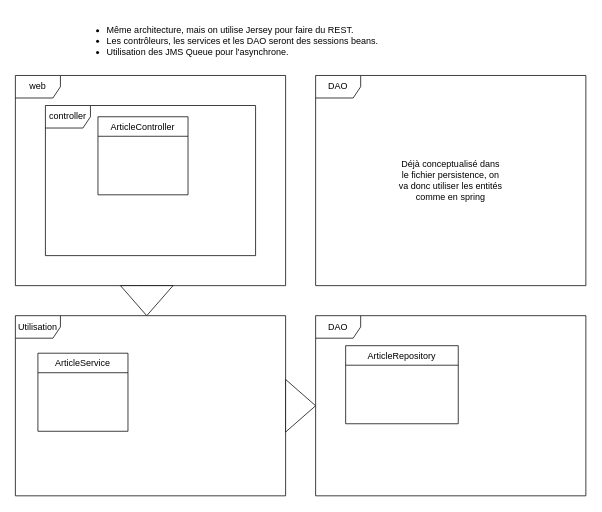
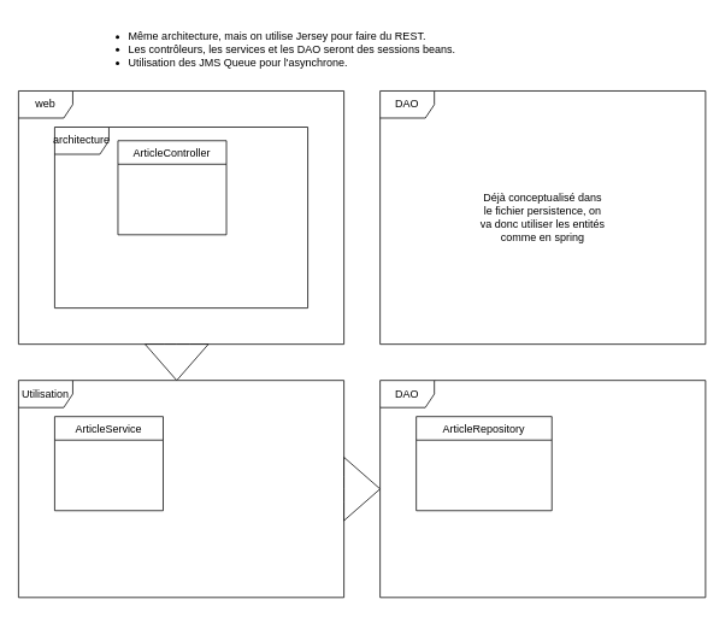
- <mxCell id="3" value="controller" style="shape=umlFrame;whiteSpace=wrap;html=1;" parent="1" vertex="1"><mxGeometry x="60" y="140" width="280" height="200" as="geometry" /></mxCell>
+ <mxCell id="3" value="architecture" style="shape=umlFrame;whiteSpace=wrap;html=1;" parent="1" vertex="1"><mxGeometry x="60" y="140" width="280" height="200" as="geometry" /></mxCell>
- <mxCell id="9" value="ArticleService" style="swimlane;fontStyle=0;childLayout=stackLayout;horizontal=1;startSize=26;fillColor=none;horizontalStack=0;resizeParent=1;resizeParentMax=0;resizeLast=0;collapsible=1;marginBottom=0;" parent="1" vertex="1"><mxGeometry x="50" y="470" width="120" height="104" as="geometry" /></mxCell>
+ <mxCell id="9" value="ArticleService" style="swimlane;fontStyle=0;childLayout=stackLayout;horizontal=1;startSize=26;fillColor=none;horizontalStack=0;resizeParent=1;resizeParentMax=0;resizeLast=0;collapsible=1;marginBottom=0;" parent="1" vertex="1"><mxGeometry x="60" y="460" width="120" height="104" as="geometry" /></mxCell>
